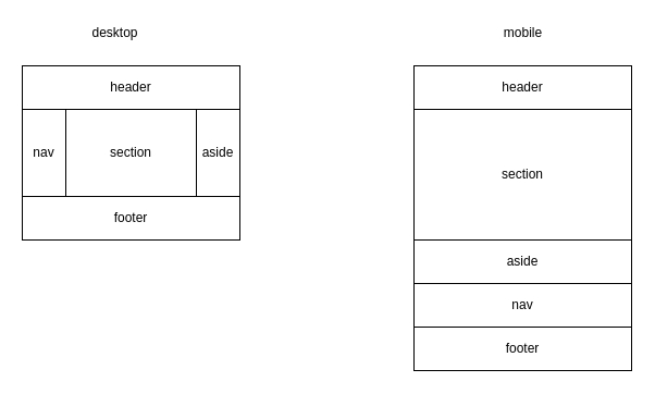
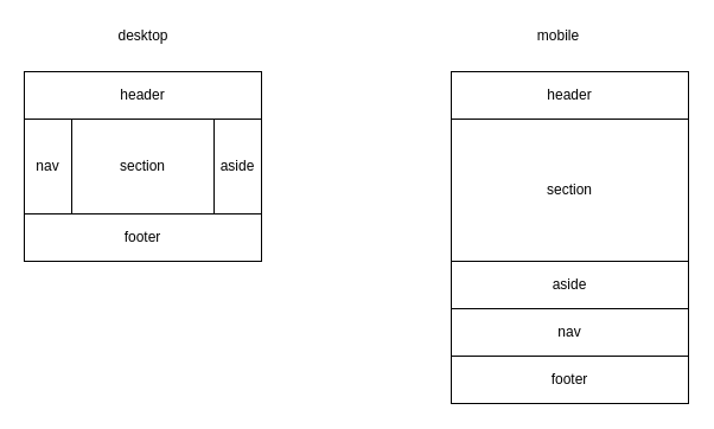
- <mxCell id="3" value="desktop" style="text;html=1;align=center;verticalAlign=middle;resizable=0;points=[];autosize=1;strokeColor=none;" vertex="1" parent="1"><mxGeometry x="75" y="20" width="60" height="20" as="geometry" /></mxCell>
+ <mxCell id="3" value="desktop" style="text;html=1;align=center;verticalAlign=middle;resizable=0;points=[];autosize=1;strokeColor=none;" vertex="1" parent="1"><mxGeometry x="90" y="20" width="60" height="20" as="geometry" /></mxCell>
- <mxCell id="2" value="mobile" style="text;html=1;align=center;verticalAlign=middle;resizable=0;points=[];autosize=1;strokeColor=none;" vertex="1" parent="1"><mxGeometry x="455" y="20" width="50" height="20" as="geometry" /></mxCell>
+ <mxCell id="2" value="mobile" style="text;html=1;align=center;verticalAlign=middle;resizable=0;points=[];autosize=1;strokeColor=none;" vertex="1" parent="1"><mxGeometry x="445" y="20" width="50" height="20" as="geometry" /></mxCell>
